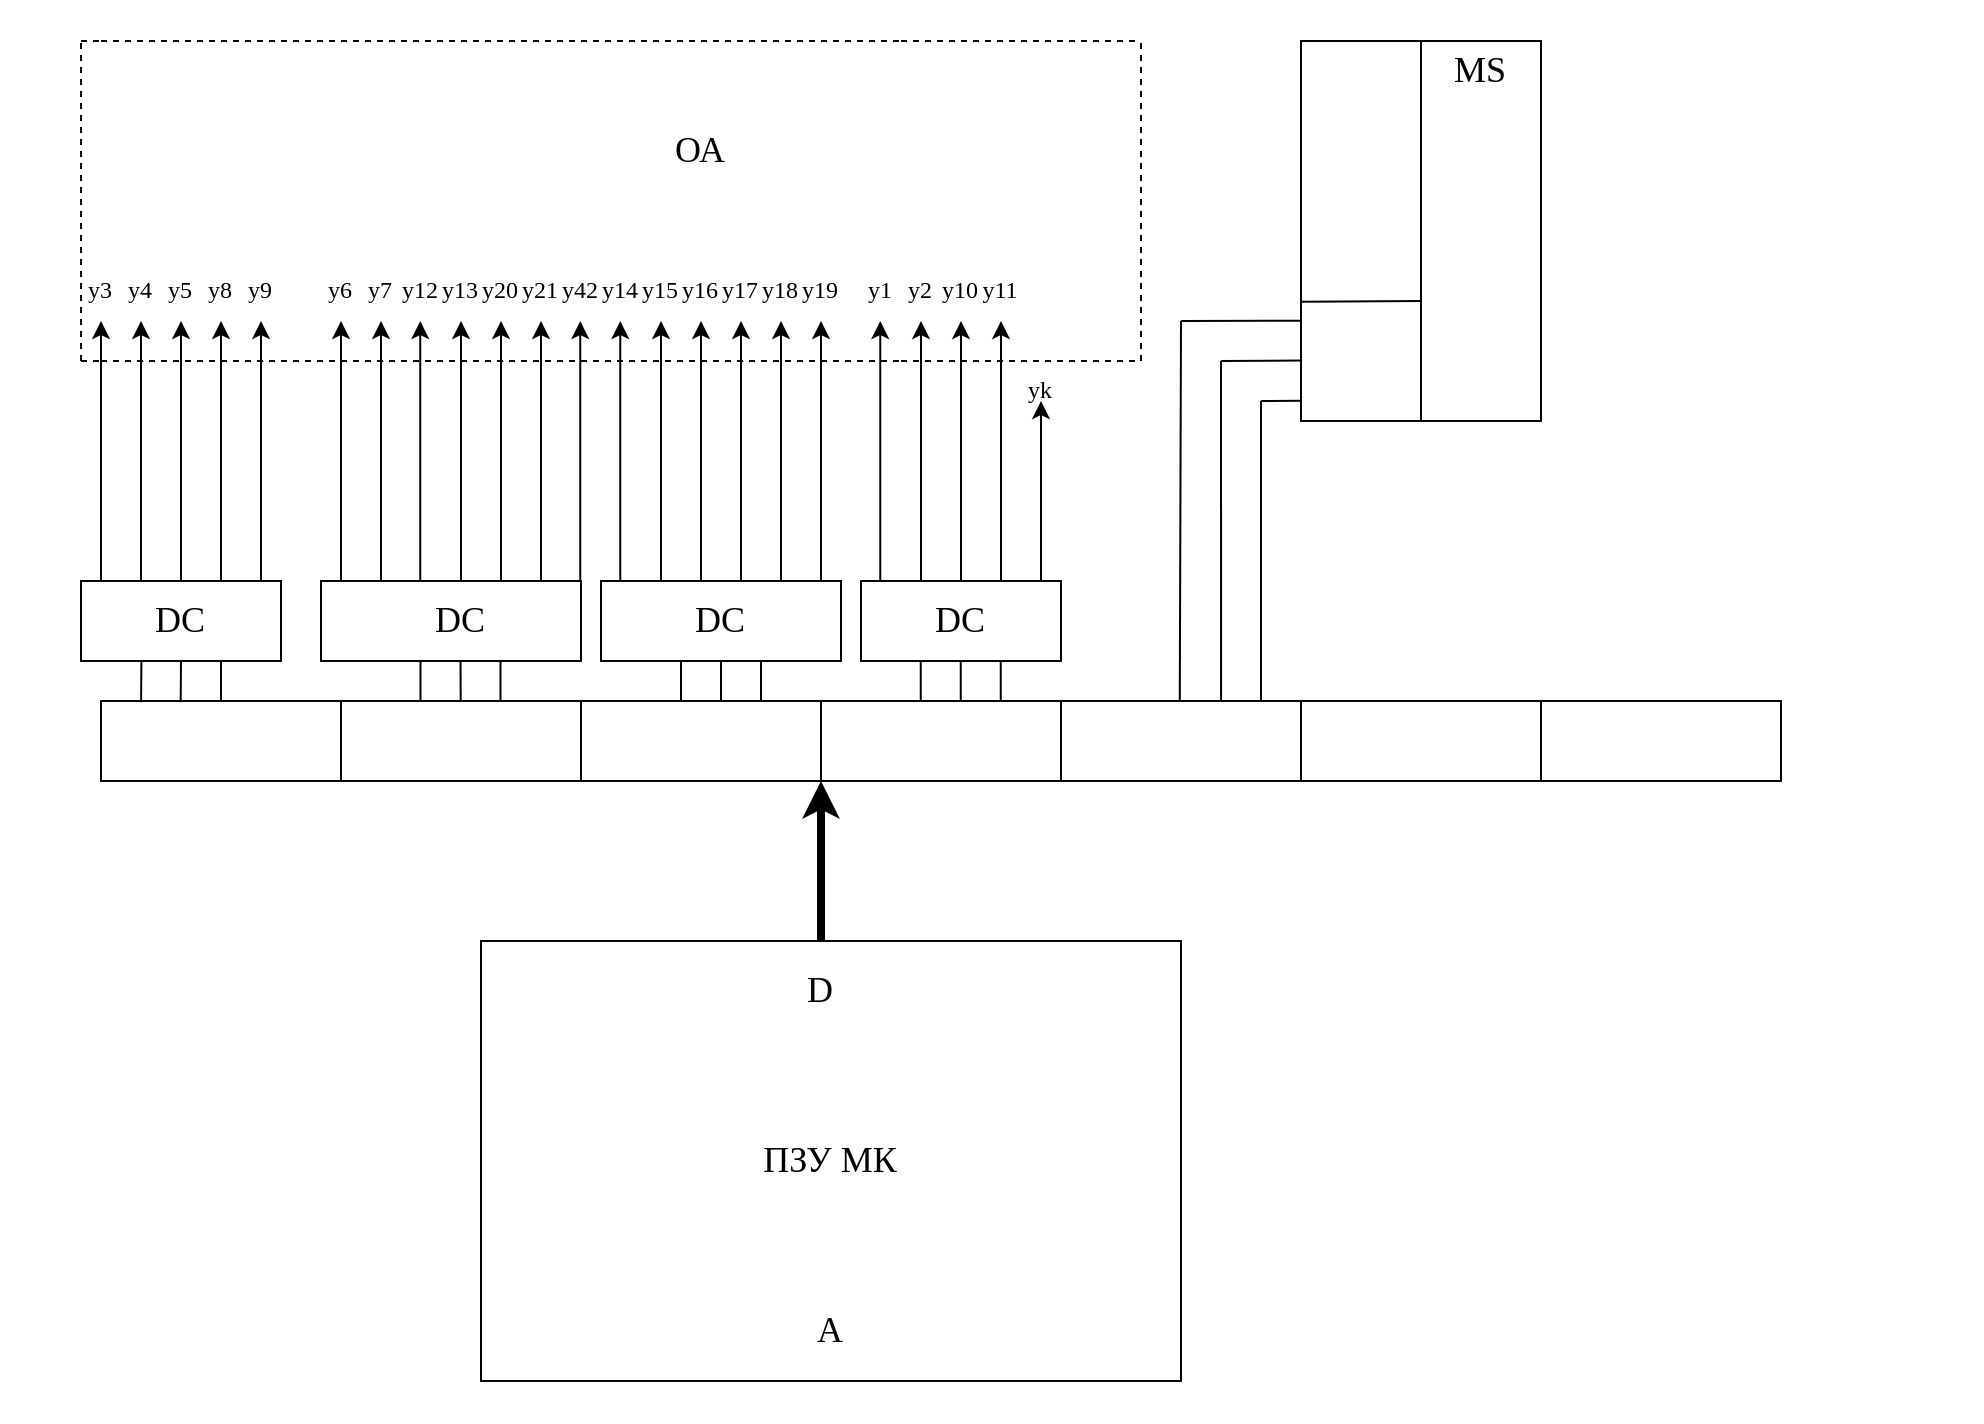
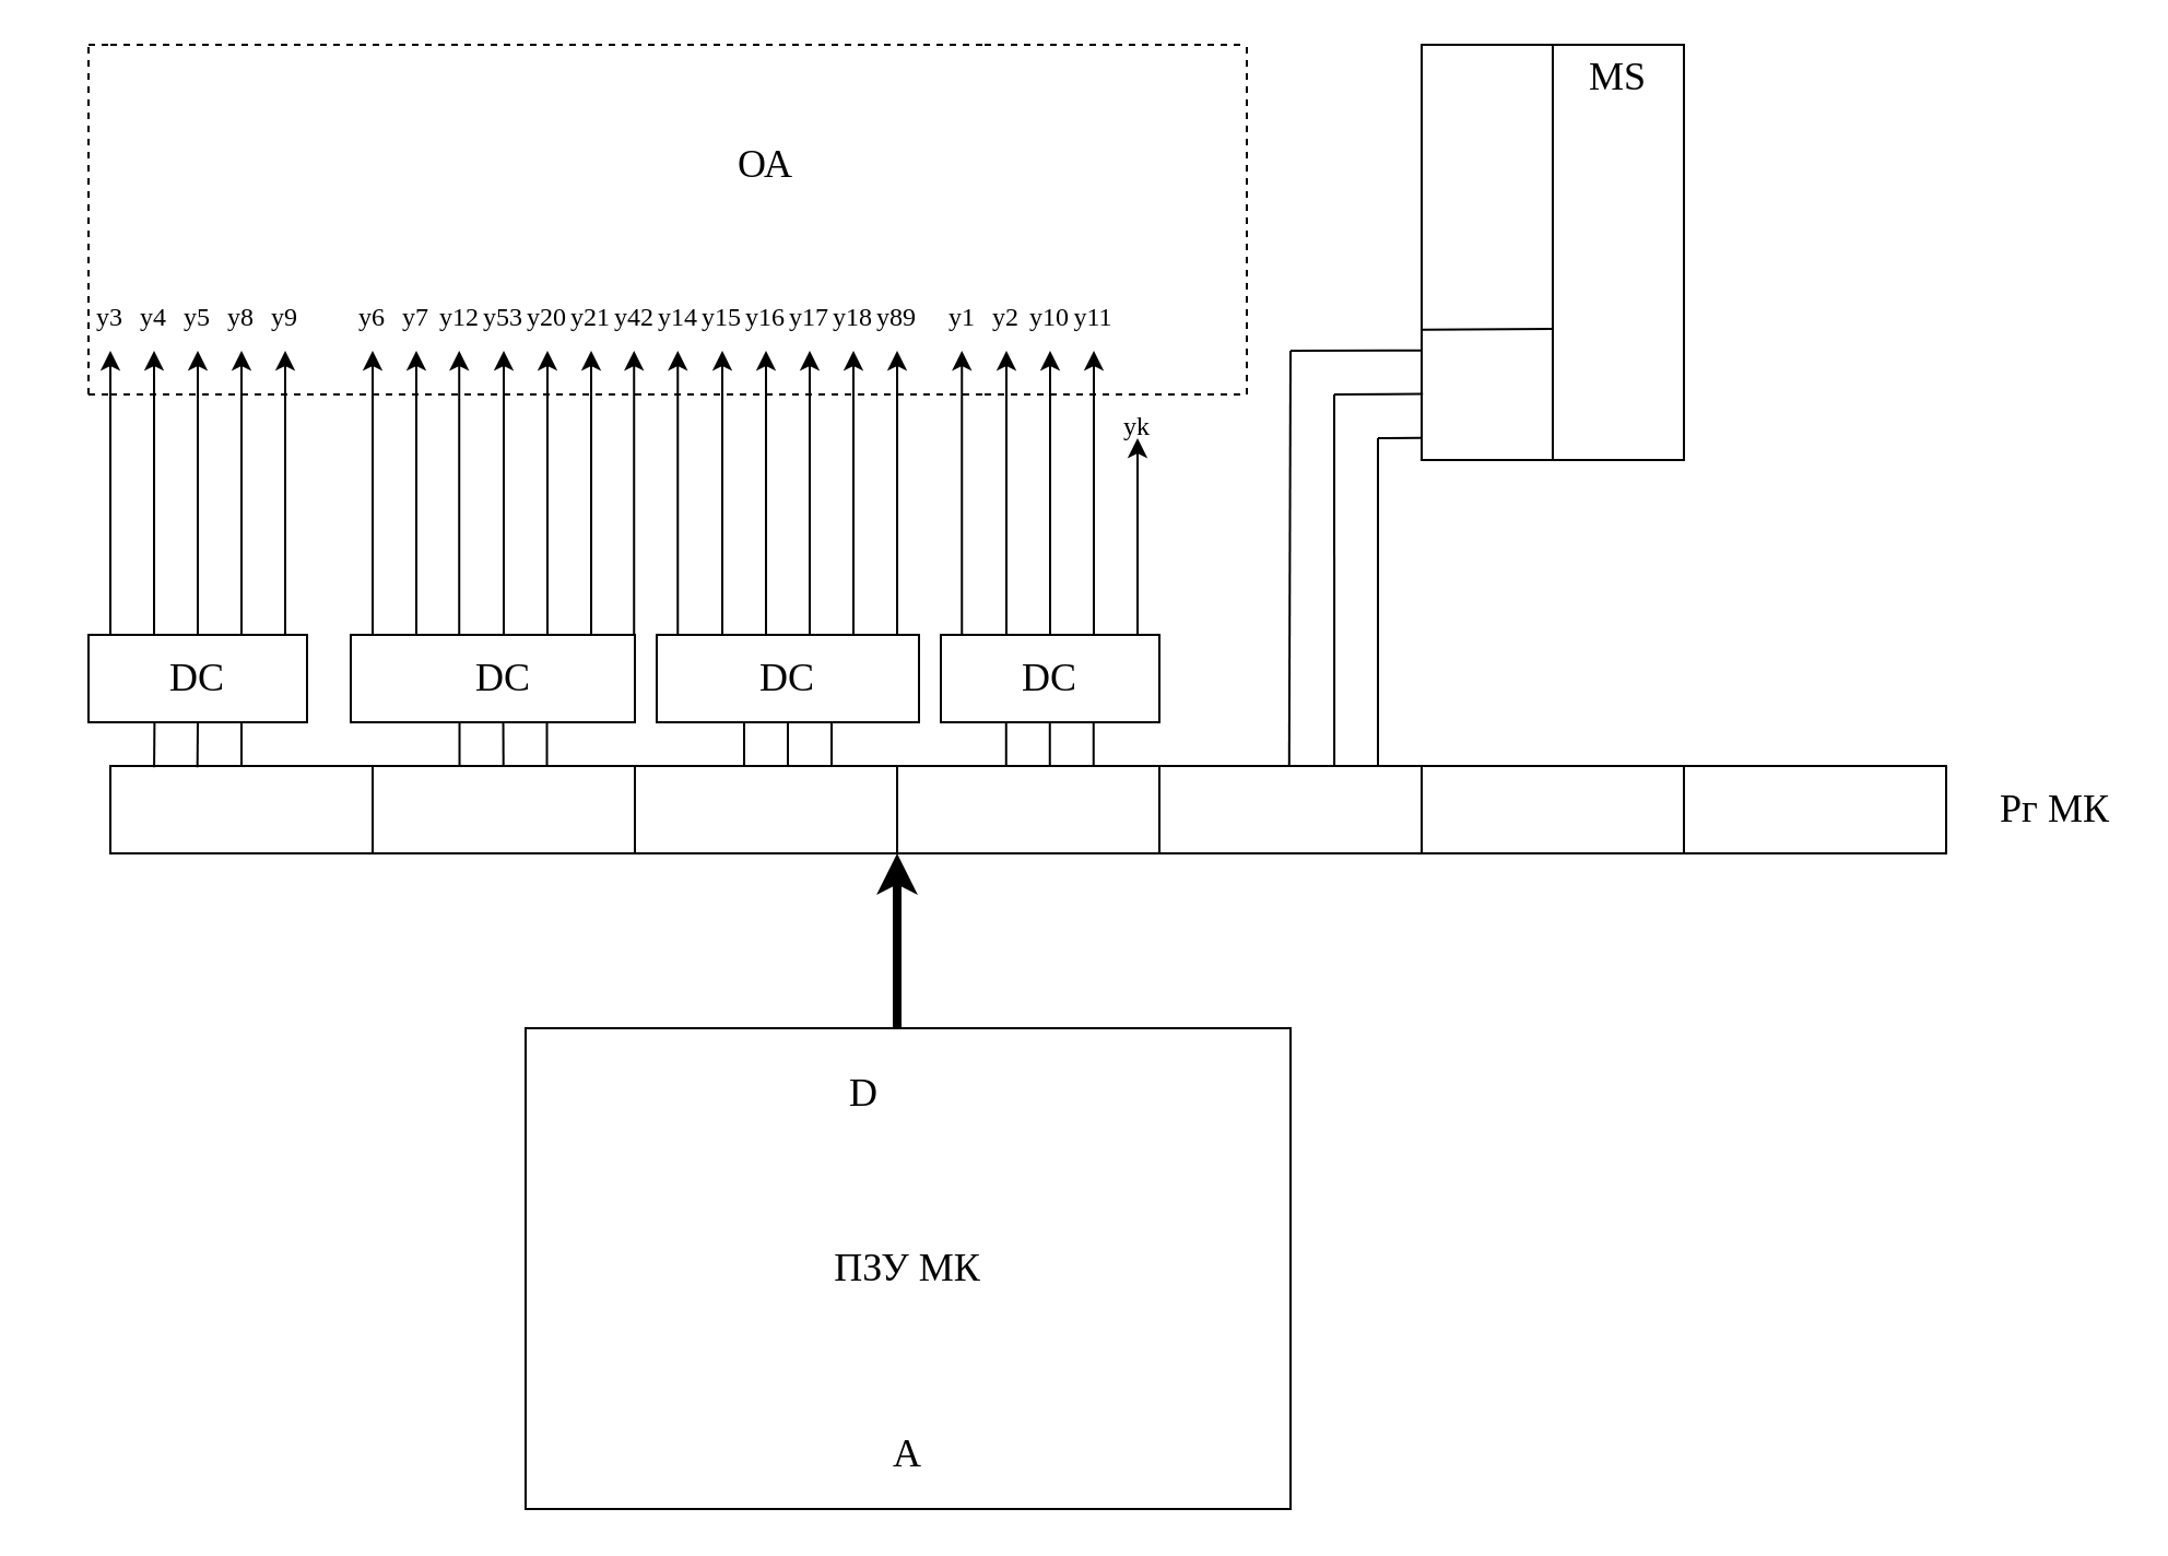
- <mxCell id="84" value="&lt;font face=&quot;Times New Roman&quot;&gt;y13&lt;/font&gt;" style="text;html=1;align=center;verticalAlign=middle;whiteSpace=wrap;rounded=0;" vertex="1" parent="1"><mxGeometry x="200" y="130" width="60" height="30" as="geometry" /></mxCell>
+ <mxCell id="84" value="&lt;font face=&quot;Times New Roman&quot;&gt;y53&lt;/font&gt;" style="text;html=1;align=center;verticalAlign=middle;whiteSpace=wrap;rounded=0;" vertex="1" parent="1"><mxGeometry x="200" y="130" width="60" height="30" as="geometry" /></mxCell>
- <mxCell id="40" value="&lt;font face=&quot;Times New Roman&quot;&gt;y19&lt;/font&gt;" style="text;html=1;align=center;verticalAlign=middle;whiteSpace=wrap;rounded=0;" vertex="1" parent="1"><mxGeometry x="380" y="130" width="60" height="30" as="geometry" /></mxCell>
+ <mxCell id="40" value="&lt;font face=&quot;Times New Roman&quot;&gt;y89&lt;/font&gt;" style="text;html=1;align=center;verticalAlign=middle;whiteSpace=wrap;rounded=0;" vertex="1" parent="1"><mxGeometry x="380" y="130" width="60" height="30" as="geometry" /></mxCell>
+ <mxCell id="82" value="&lt;font face=&quot;Times New Roman&quot;&gt;&lt;span style=&quot;font-size: 18px;&quot;&gt;Рг МК&lt;/span&gt;&lt;/font&gt;" style="text;html=1;align=center;verticalAlign=middle;whiteSpace=wrap;rounded=0;" vertex="1" parent="1"><mxGeometry x="910" y="355" width="60" height="30" as="geometry" /></mxCell>
- <mxCell id="90" value="&lt;font style=&quot;font-size: 18px;&quot; face=&quot;Times New Roman&quot;&gt;D&lt;/font&gt;" style="text;html=1;align=center;verticalAlign=middle;whiteSpace=wrap;rounded=0;" vertex="1" parent="1"><mxGeometry x="380" y="480" width="60" height="30" as="geometry" /></mxCell>
+ <mxCell id="90" value="&lt;font style=&quot;font-size: 18px;&quot; face=&quot;Times New Roman&quot;&gt;D&lt;/font&gt;" style="text;html=1;align=center;verticalAlign=middle;whiteSpace=wrap;rounded=0;" vertex="1" parent="1"><mxGeometry x="365" y="485" width="60" height="30" as="geometry" /></mxCell>
